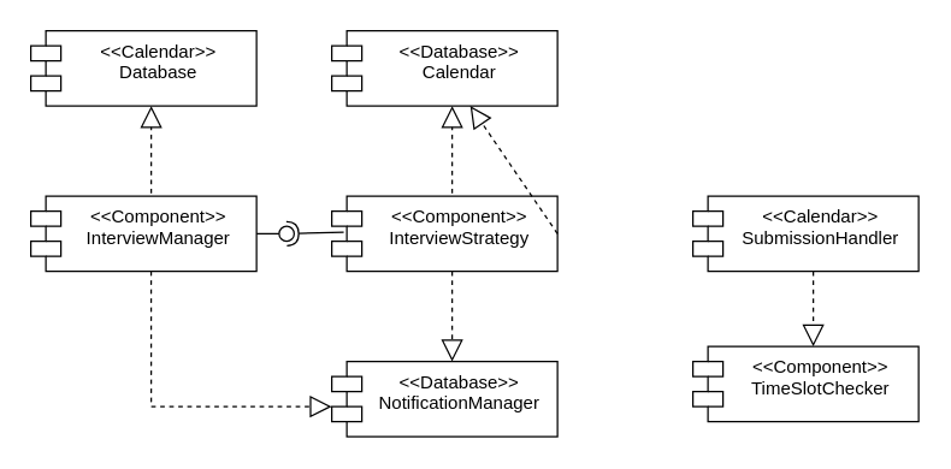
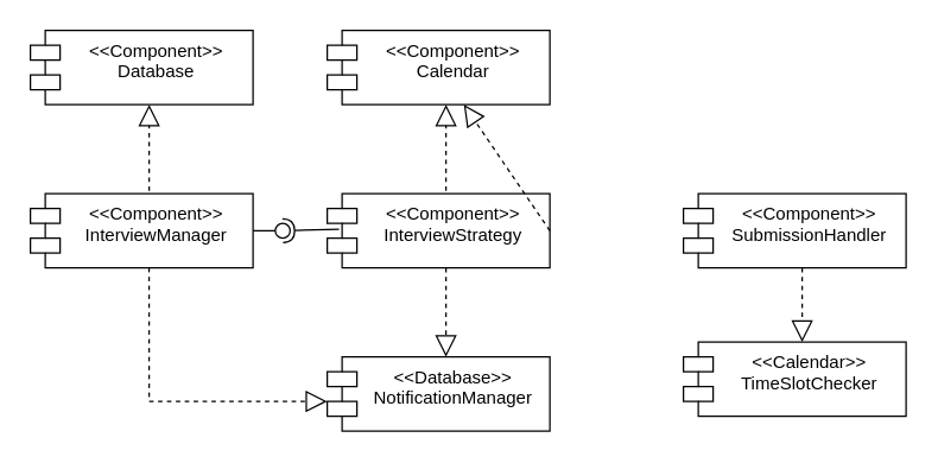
- <mxCell id="2" value="&amp;lt;&amp;lt;Calendar&amp;gt;&amp;gt;&lt;div&gt;Database&lt;/div&gt;" style="shape=module;align=left;spacingLeft=20;align=center;verticalAlign=top;whiteSpace=wrap;html=1;" vertex="1" parent="1"><mxGeometry x="20" y="20" width="150" height="50" as="geometry" /></mxCell>
+ <mxCell id="2" value="&amp;lt;&amp;lt;Component&amp;gt;&amp;gt;&lt;div&gt;Database&lt;/div&gt;" style="shape=module;align=left;spacingLeft=20;align=center;verticalAlign=top;whiteSpace=wrap;html=1;" vertex="1" parent="1"><mxGeometry x="20" y="20" width="150" height="50" as="geometry" /></mxCell>
- <mxCell id="5" value="&amp;lt;&amp;lt;Database&amp;gt;&amp;gt;&lt;div&gt;Calendar&lt;/div&gt;" style="shape=module;align=left;spacingLeft=20;align=center;verticalAlign=top;whiteSpace=wrap;html=1;" vertex="1" parent="1"><mxGeometry x="220" y="20" width="150" height="50" as="geometry" /></mxCell>
+ <mxCell id="5" value="&amp;lt;&amp;lt;Component&amp;gt;&amp;gt;&lt;div&gt;Calendar&lt;/div&gt;" style="shape=module;align=left;spacingLeft=20;align=center;verticalAlign=top;whiteSpace=wrap;html=1;" vertex="1" parent="1"><mxGeometry x="220" y="20" width="150" height="50" as="geometry" /></mxCell>
- <mxCell id="13" value="&amp;lt;&amp;lt;Calendar&amp;gt;&amp;gt;&lt;div&gt;SubmissionHandler&lt;/div&gt;" style="shape=module;align=left;spacingLeft=20;align=center;verticalAlign=top;whiteSpace=wrap;html=1;" vertex="1" parent="1"><mxGeometry x="460" y="130" width="150" height="50" as="geometry" /></mxCell>
+ <mxCell id="13" value="&amp;lt;&amp;lt;Component&amp;gt;&amp;gt;&lt;div&gt;SubmissionHandler&lt;/div&gt;" style="shape=module;align=left;spacingLeft=20;align=center;verticalAlign=top;whiteSpace=wrap;html=1;" vertex="1" parent="1"><mxGeometry x="460" y="130" width="150" height="50" as="geometry" /></mxCell>
- <mxCell id="16" value="&amp;lt;&amp;lt;Component&amp;gt;&amp;gt;&lt;div&gt;TimeSlotChecker&lt;/div&gt;" style="shape=module;align=left;spacingLeft=20;align=center;verticalAlign=top;whiteSpace=wrap;html=1;" vertex="1" parent="1"><mxGeometry x="460" y="230" width="150" height="50" as="geometry" /></mxCell>
+ <mxCell id="16" value="&amp;lt;&amp;lt;Calendar&amp;gt;&amp;gt;&lt;div&gt;TimeSlotChecker&lt;/div&gt;" style="shape=module;align=left;spacingLeft=20;align=center;verticalAlign=top;whiteSpace=wrap;html=1;" vertex="1" parent="1"><mxGeometry x="460" y="230" width="150" height="50" as="geometry" /></mxCell>
